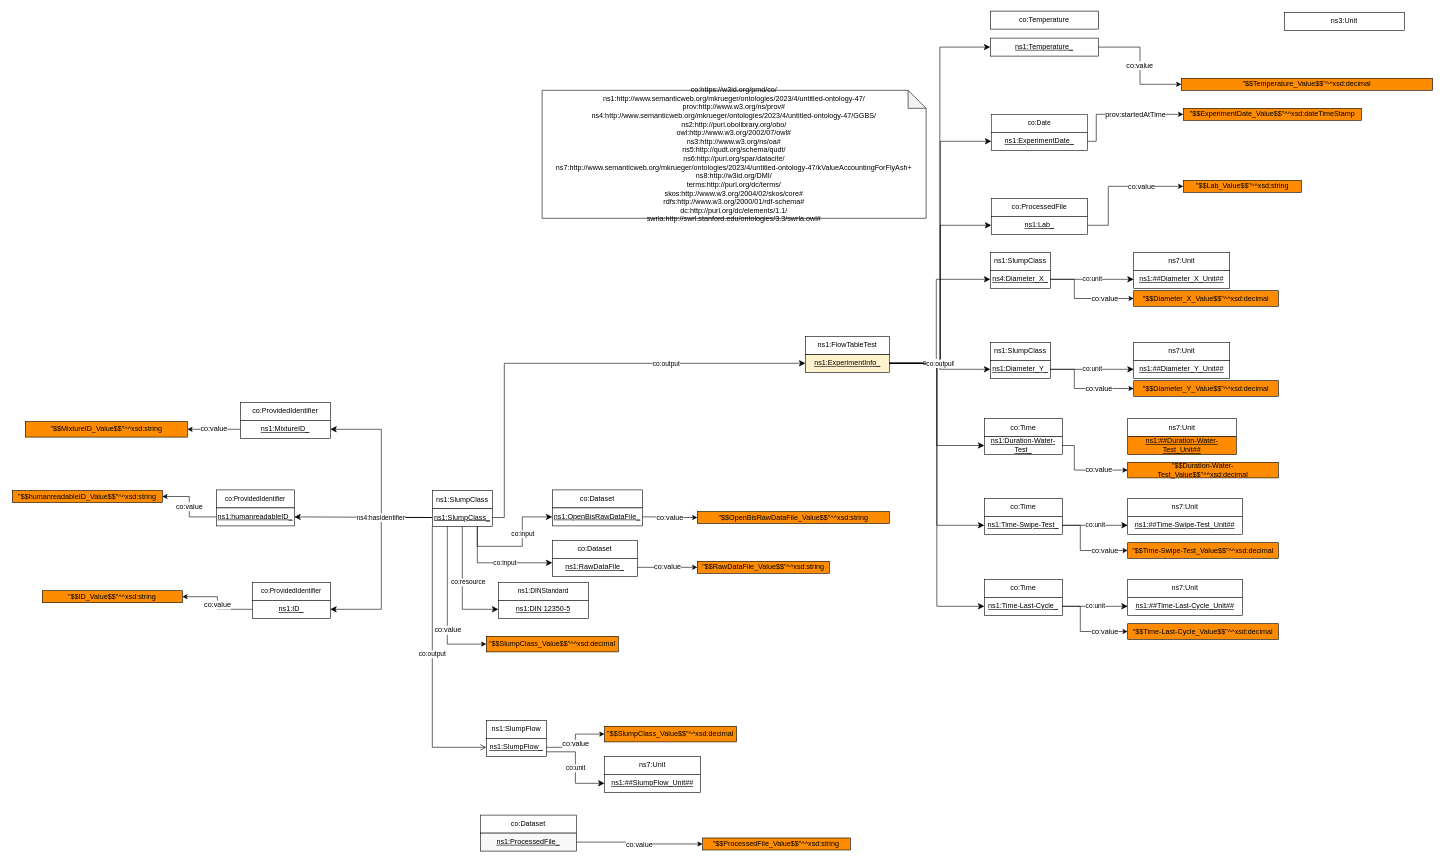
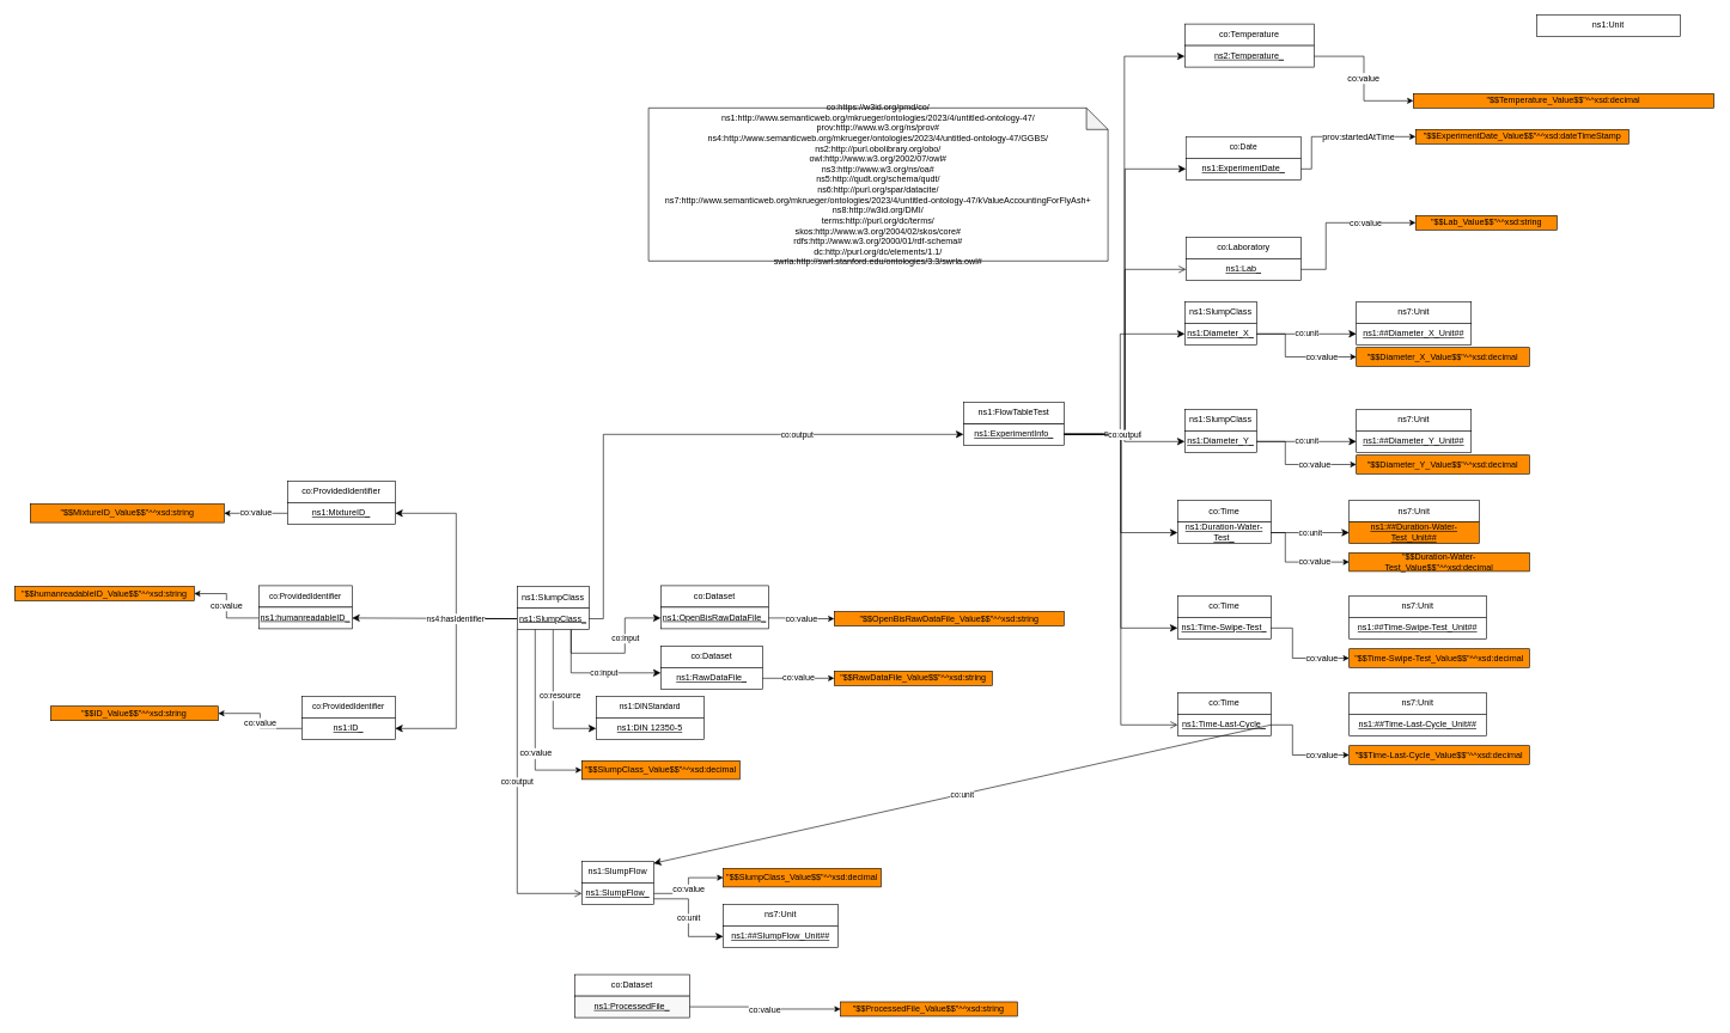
- <mxCell id="95" value="co:Temperature" style="rounded=0;whiteSpace=wrap;html=1;snapToPoint=1;points=[[0.1,0],[0.2,0],[0.3,0],[0.4,0],[0.5,0],[0.6,0],[0.7,0],[0.8,0],[0.9,0],[0,0.1],[0,0.3],[0,0.5],[0,0.7],[0,0.9],[0.1,1],[0.2,1],[0.3,1],[0.4,1],[0.5,1],[0.6,1],[0.7,1],[0.8,1],[0.9,1],[1,0.1],[1,0.3],[1,0.5],[1,0.7],[1,0.9]];fillColor=#FFFFFF;" vertex="1" parent="1"><mxGeometry x="1650" y="18" width="180.47" height="30" as="geometry" /></mxCell>
+ <mxCell id="95" value="co:Temperature" style="rounded=0;whiteSpace=wrap;html=1;snapToPoint=1;points=[[0.1,0],[0.2,0],[0.3,0],[0.4,0],[0.5,0],[0.6,0],[0.7,0],[0.8,0],[0.9,0],[0,0.1],[0,0.3],[0,0.5],[0,0.7],[0,0.9],[0.1,1],[0.2,1],[0.3,1],[0.4,1],[0.5,1],[0.6,1],[0.7,1],[0.8,1],[0.9,1],[1,0.1],[1,0.3],[1,0.5],[1,0.7],[1,0.9]];fillColor=#FFFFFF;" vertex="1" parent="1"><mxGeometry x="1650" y="33" width="180.47" height="30" as="geometry" /></mxCell>
- <mxCell id="97" value="ns3:Unit" style="rounded=0;whiteSpace=wrap;html=1;snapToPoint=1;points=[[0.1,0],[0.2,0],[0.3,0],[0.4,0],[0.5,0],[0.6,0],[0.7,0],[0.8,0],[0.9,0],[0,0.1],[0,0.3],[0,0.5],[0,0.7],[0,0.9],[0.1,1],[0.2,1],[0.3,1],[0.4,1],[0.5,1],[0.6,1],[0.7,1],[0.8,1],[0.9,1],[1,0.1],[1,0.3],[1,0.5],[1,0.7],[1,0.9]];fillColor=#FFFFFF;" vertex="1" parent="1"><mxGeometry x="2140" y="20" width="200" height="30" as="geometry" /></mxCell>
+ <mxCell id="97" value="ns1:Unit" style="rounded=0;whiteSpace=wrap;html=1;snapToPoint=1;points=[[0.1,0],[0.2,0],[0.3,0],[0.4,0],[0.5,0],[0.6,0],[0.7,0],[0.8,0],[0.9,0],[0,0.1],[0,0.3],[0,0.5],[0,0.7],[0,0.9],[0.1,1],[0.2,1],[0.3,1],[0.4,1],[0.5,1],[0.6,1],[0.7,1],[0.8,1],[0.9,1],[1,0.1],[1,0.3],[1,0.5],[1,0.7],[1,0.9]];fillColor=#FFFFFF;" vertex="1" parent="1"><mxGeometry x="2140" y="20" width="200" height="30" as="geometry" /></mxCell>
- <mxCell id="96" value="&lt;u style=&quot;font-size: 11px&quot;&gt;&lt;font style=&quot;font-size: 12px&quot;&gt;ns1:Temperature&lt;/font&gt;&lt;/u&gt;&lt;u&gt;_&lt;/u&gt;" style="rounded=0;whiteSpace=wrap;html=1;snapToPoint=1;fillColor=#FFFFFF;" vertex="1" parent="1"><mxGeometry x="1650" y="63" width="180.47" height="30" as="geometry" /></mxCell>
+ <mxCell id="96" value="&lt;u style=&quot;font-size: 11px&quot;&gt;&lt;font style=&quot;font-size: 12px&quot;&gt;ns2:Temperature&lt;/font&gt;&lt;/u&gt;&lt;u&gt;_&lt;/u&gt;" style="rounded=0;whiteSpace=wrap;html=1;snapToPoint=1;fillColor=#FFFFFF;" vertex="1" parent="1"><mxGeometry x="1650" y="63" width="180.47" height="30" as="geometry" /></mxCell>
- <mxCell id="91" value="co:ProcessedFile" style="rounded=0;whiteSpace=wrap;html=1;snapToPoint=1;points=[[0.1,0],[0.2,0],[0.3,0],[0.4,0],[0.5,0],[0.6,0],[0.7,0],[0.8,0],[0.9,0],[0,0.1],[0,0.3],[0,0.5],[0,0.7],[0,0.9],[0.1,1],[0.2,1],[0.3,1],[0.4,1],[0.5,1],[0.6,1],[0.7,1],[0.8,1],[0.9,1],[1,0.1],[1,0.3],[1,0.5],[1,0.7],[1,0.9]];fillColor=#FFFFFF;" vertex="1" parent="1"><mxGeometry x="1651.63" y="330" width="160.47" height="30" as="geometry" /></mxCell>
+ <mxCell id="91" value="co:Laboratory" style="rounded=0;whiteSpace=wrap;html=1;snapToPoint=1;points=[[0.1,0],[0.2,0],[0.3,0],[0.4,0],[0.5,0],[0.6,0],[0.7,0],[0.8,0],[0.9,0],[0,0.1],[0,0.3],[0,0.5],[0,0.7],[0,0.9],[0.1,1],[0.2,1],[0.3,1],[0.4,1],[0.5,1],[0.6,1],[0.7,1],[0.8,1],[0.9,1],[1,0.1],[1,0.3],[1,0.5],[1,0.7],[1,0.9]];fillColor=#FFFFFF;" vertex="1" parent="1"><mxGeometry x="1651.63" y="330" width="160.47" height="30" as="geometry" /></mxCell>
- <mxCell id="86" value="co:output" style="endArrow=classic;html=1;endSize=8;arcSize=0;edgeStyle=orthogonalEdgeStyle;entryX=0;entryY=0.5;entryDx=0;entryDy=0;fillColor=#FFFFFF;exitX=1;exitY=0.5;exitDx=0;exitDy=0;" edge="1" parent="1" target="92" source="2"><mxGeometry width="90" height="26" as="geometry"><mxPoint x="1430" y="430" as="sourcePoint" /><mxPoint x="1523.26" y="313" as="targetPoint" /><mxPoint y="115" as="offset" /></mxGeometry></mxCell>
+ <mxCell id="86" value="co:output" style="endArrow=open;html=1;endSize=8;arcSize=0;edgeStyle=orthogonalEdgeStyle;entryX=0;entryY=0.5;entryDx=0;entryDy=0;fillColor=#FFFFFF;exitX=1;exitY=0.5;exitDx=0;exitDy=0;" edge="1" parent="1" target="92" source="2"><mxGeometry width="90" height="26" as="geometry"><mxPoint x="1430" y="430" as="sourcePoint" /><mxPoint x="1523.26" y="313" as="targetPoint" /><mxPoint y="115" as="offset" /></mxGeometry></mxCell>
- <mxCell id="5" value="&lt;u&gt;ns4:Diameter_X_&lt;/u&gt;" style="rounded=0;whiteSpace=wrap;html=1;snapToPoint=1;" parent="1" vertex="1"><mxGeometry x="1650" y="450" width="100" height="30" as="geometry" /></mxCell>
+ <mxCell id="5" value="&lt;u&gt;ns1:Diameter_X_&lt;/u&gt;" style="rounded=0;whiteSpace=wrap;html=1;snapToPoint=1;" parent="1" vertex="1"><mxGeometry x="1650" y="450" width="100" height="30" as="geometry" /></mxCell>
- <mxCell id="2" value="&lt;u&gt;ns1:ExperimentInfo_&lt;/u&gt;" style="rounded=0;whiteSpace=wrap;html=1;snapToPoint=1;fillColor=#fff2cc;" parent="1" vertex="1"><mxGeometry x="1341.74" y="590" width="140" height="30" as="geometry" /></mxCell>
+ <mxCell id="2" value="&lt;u&gt;ns1:ExperimentInfo_&lt;/u&gt;" style="rounded=0;whiteSpace=wrap;html=1;snapToPoint=1;" parent="1" vertex="1"><mxGeometry x="1341.74" y="590" width="140" height="30" as="geometry" /></mxCell>
+ <mxCell id="26" value="co:unit" style="endArrow=classic;html=1;exitX=1;exitY=0.5;exitDx=0;exitDy=0;entryX=0;entryY=0.5;entryDx=0;entryDy=0;endSize=8;arcSize=0;" parent="1" source="13" target="15" edge="1"><mxGeometry x="585.667" y="207.333" width="90" height="26" as="geometry"><mxPoint x="1775.667" y="747.333" as="sourcePoint" /><mxPoint x="1851.667" y="747.333" as="targetPoint" /></mxGeometry></mxCell>
- <mxCell id="27" value="co:unit" style="endArrow=classic;html=1;exitX=1;exitY=0.5;exitDx=0;exitDy=0;entryX=0;entryY=0.5;entryDx=0;entryDy=0;endSize=8;arcSize=0;" parent="1" source="17" target="19" edge="1"><mxGeometry x="582.667" y="340.333" width="90" height="26" as="geometry"><mxPoint x="1772.667" y="880.333" as="sourcePoint" /><mxPoint x="1848.667" y="880.333" as="targetPoint" /></mxGeometry></mxCell>
- <mxCell id="79" value="co:output" style="endArrow=classic;html=1;endSize=8;arcSize=0;edgeStyle=orthogonalEdgeStyle;entryX=0;entryY=0.5;entryDx=0;entryDy=0;exitX=1;exitY=0.5;exitDx=0;exitDy=0;fillColor=#FFFFFF;" parent="1" source="2" target="73" edge="1"><mxGeometry width="90" height="26" as="geometry"><mxPoint x="1491.74" y="615" as="sourcePoint" /><mxPoint x="1650" y="885" as="targetPoint" /><mxPoint y="-202" as="offset" /></mxGeometry></mxCell>
+ <mxCell id="79" value="co:output" style="endArrow=open;html=1;endSize=8;arcSize=0;edgeStyle=orthogonalEdgeStyle;entryX=0;entryY=0.5;entryDx=0;entryDy=0;exitX=1;exitY=0.5;exitDx=0;exitDy=0;fillColor=#FFFFFF;" parent="1" source="2" target="73" edge="1"><mxGeometry width="90" height="26" as="geometry"><mxPoint x="1491.74" y="615" as="sourcePoint" /><mxPoint x="1650" y="885" as="targetPoint" /><mxPoint y="-202" as="offset" /></mxGeometry></mxCell>
- <mxCell id="76" value="co:unit" style="endArrow=classic;html=1;exitX=1;exitY=0.5;exitDx=0;exitDy=0;entryX=0;entryY=0.5;entryDx=0;entryDy=0;endSize=8;arcSize=0;" parent="1" source="73" target="75" edge="1"><mxGeometry x="582.667" y="475.333" width="90" height="26" as="geometry"><mxPoint x="1772.667" y="1015.333" as="sourcePoint" /><mxPoint x="1848.667" y="1015.333" as="targetPoint" /></mxGeometry></mxCell>
+ <mxCell id="76" value="co:unit" style="endArrow=classic;html=1;exitX=1;exitY=0.5;exitDx=0;exitDy=0;endSize=8;arcSize=0;" parent="1" source="73" target="82" edge="1"><mxGeometry x="582.667" y="475.333" width="90" height="26" as="geometry"><mxPoint x="1772.667" y="1015.333" as="sourcePoint" /><mxPoint x="1848.667" y="1015.333" as="targetPoint" /></mxGeometry></mxCell>
